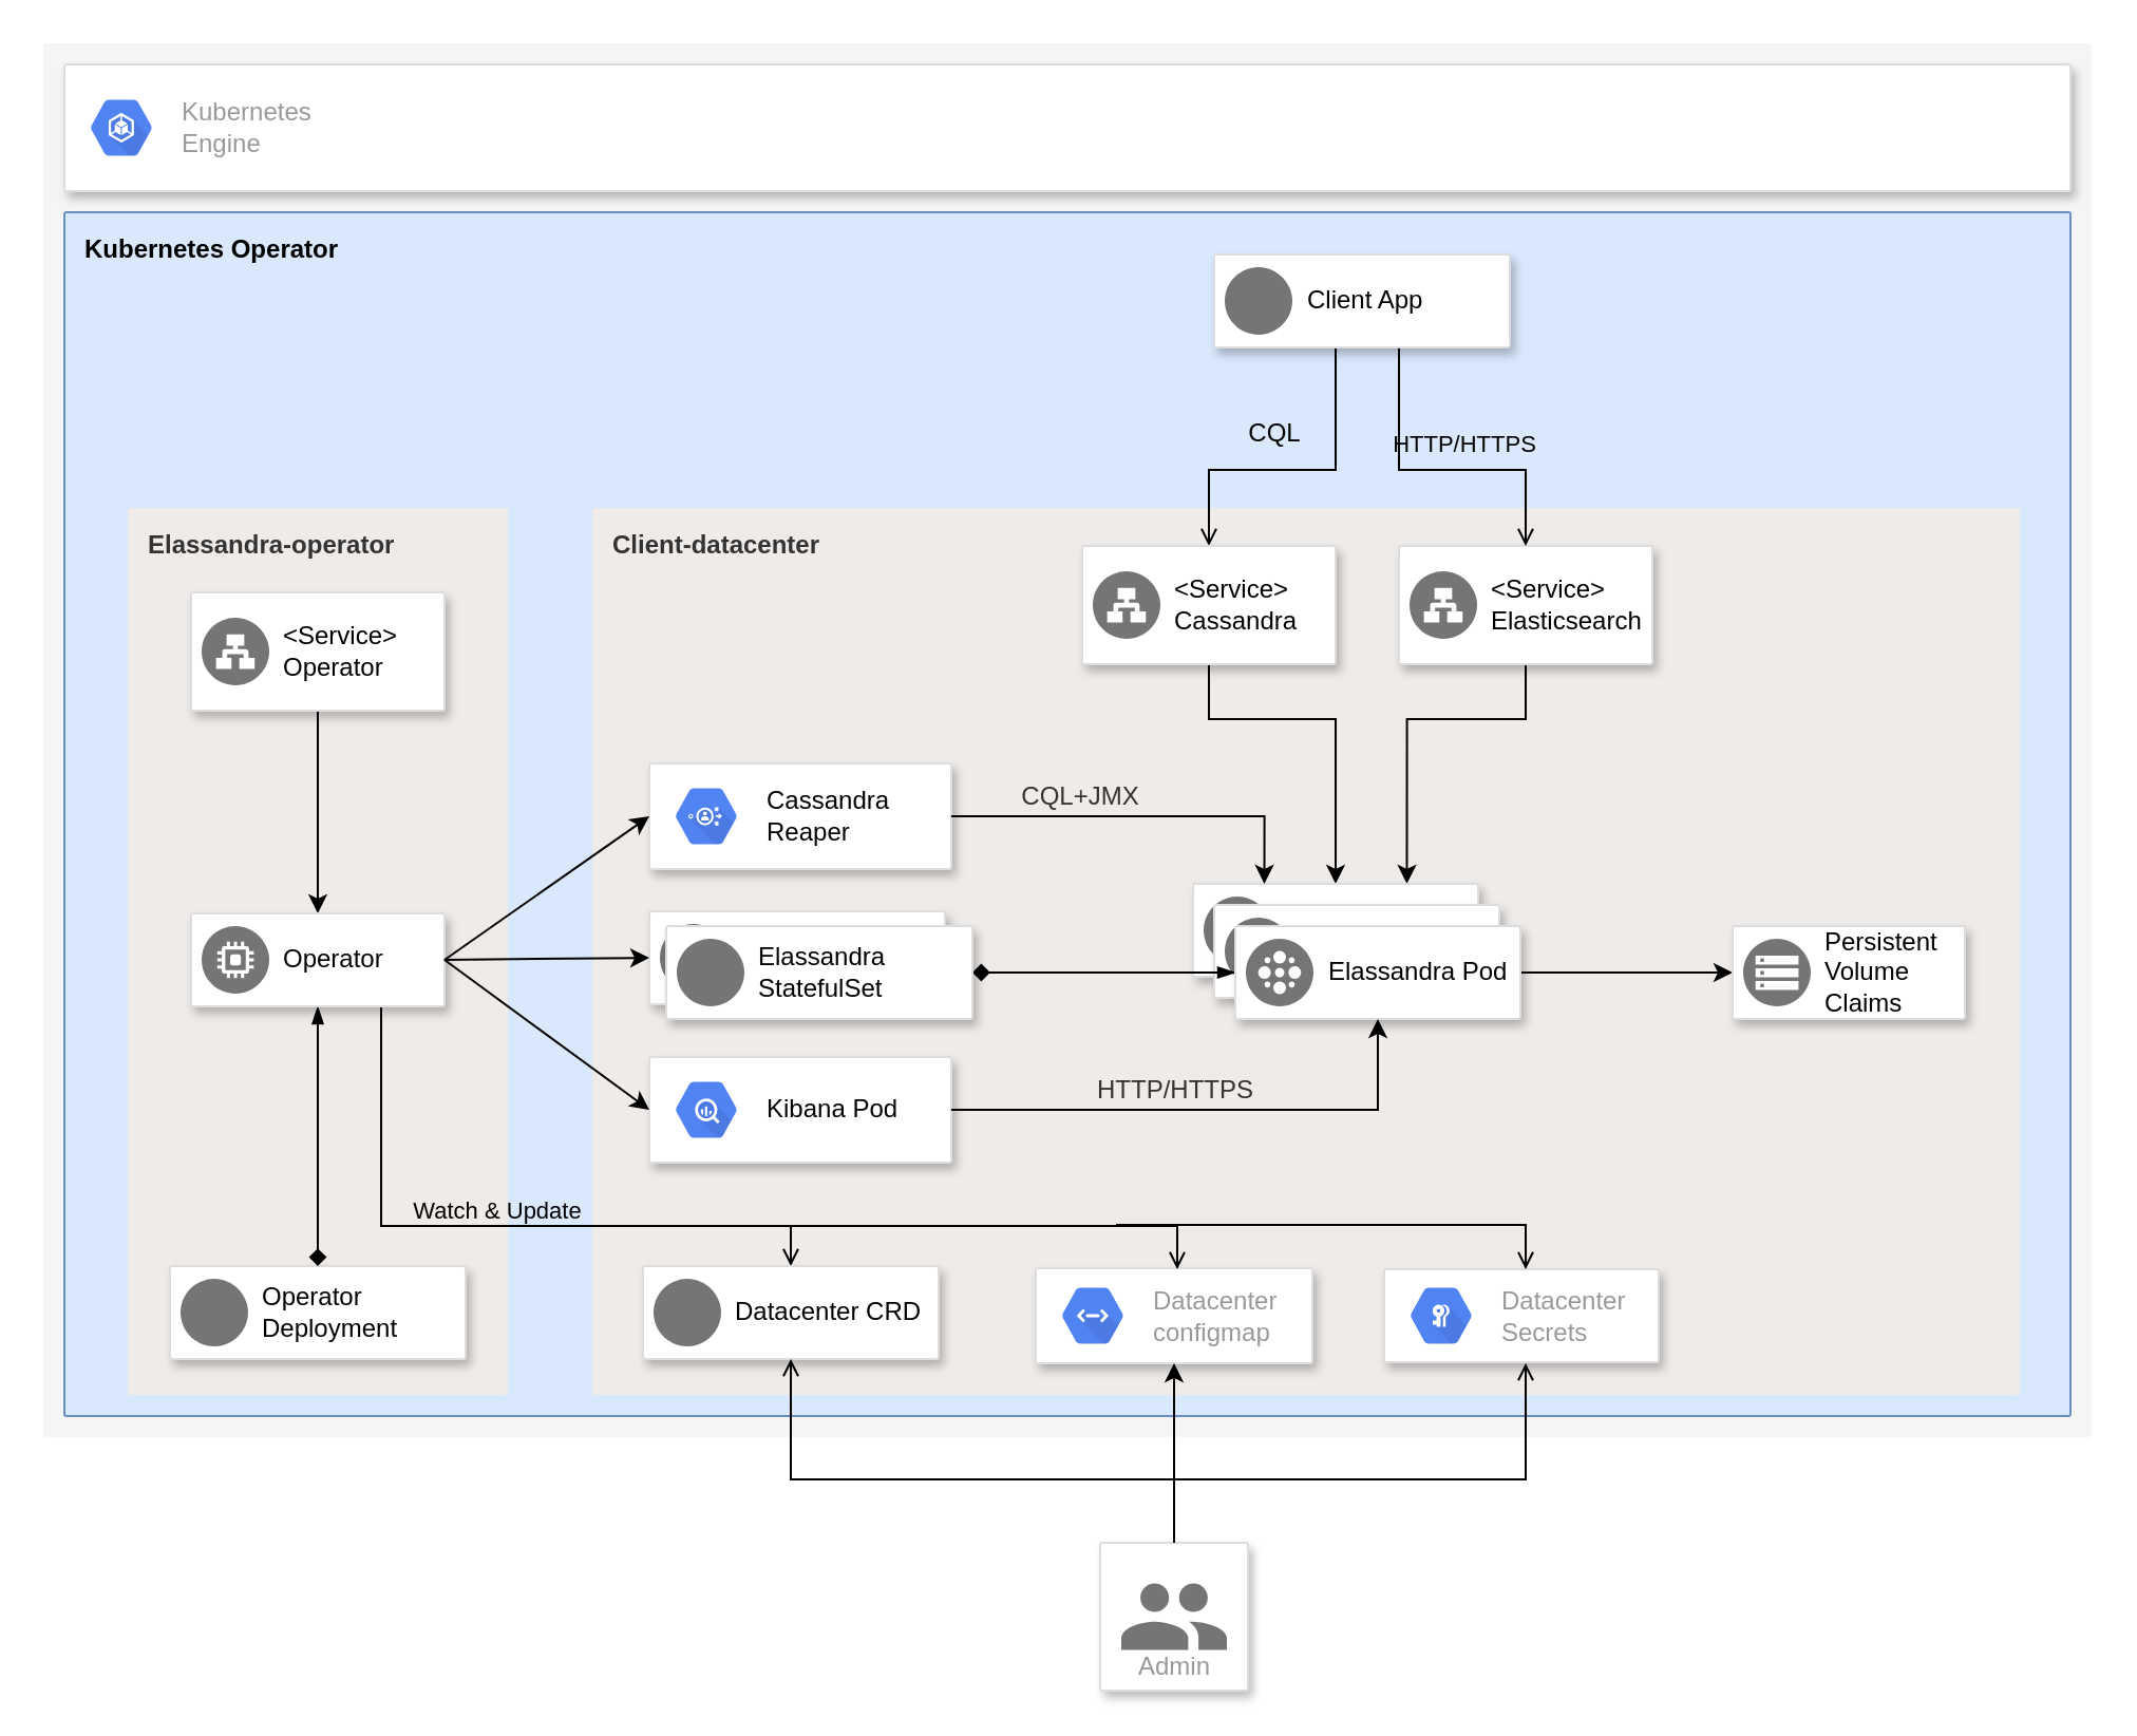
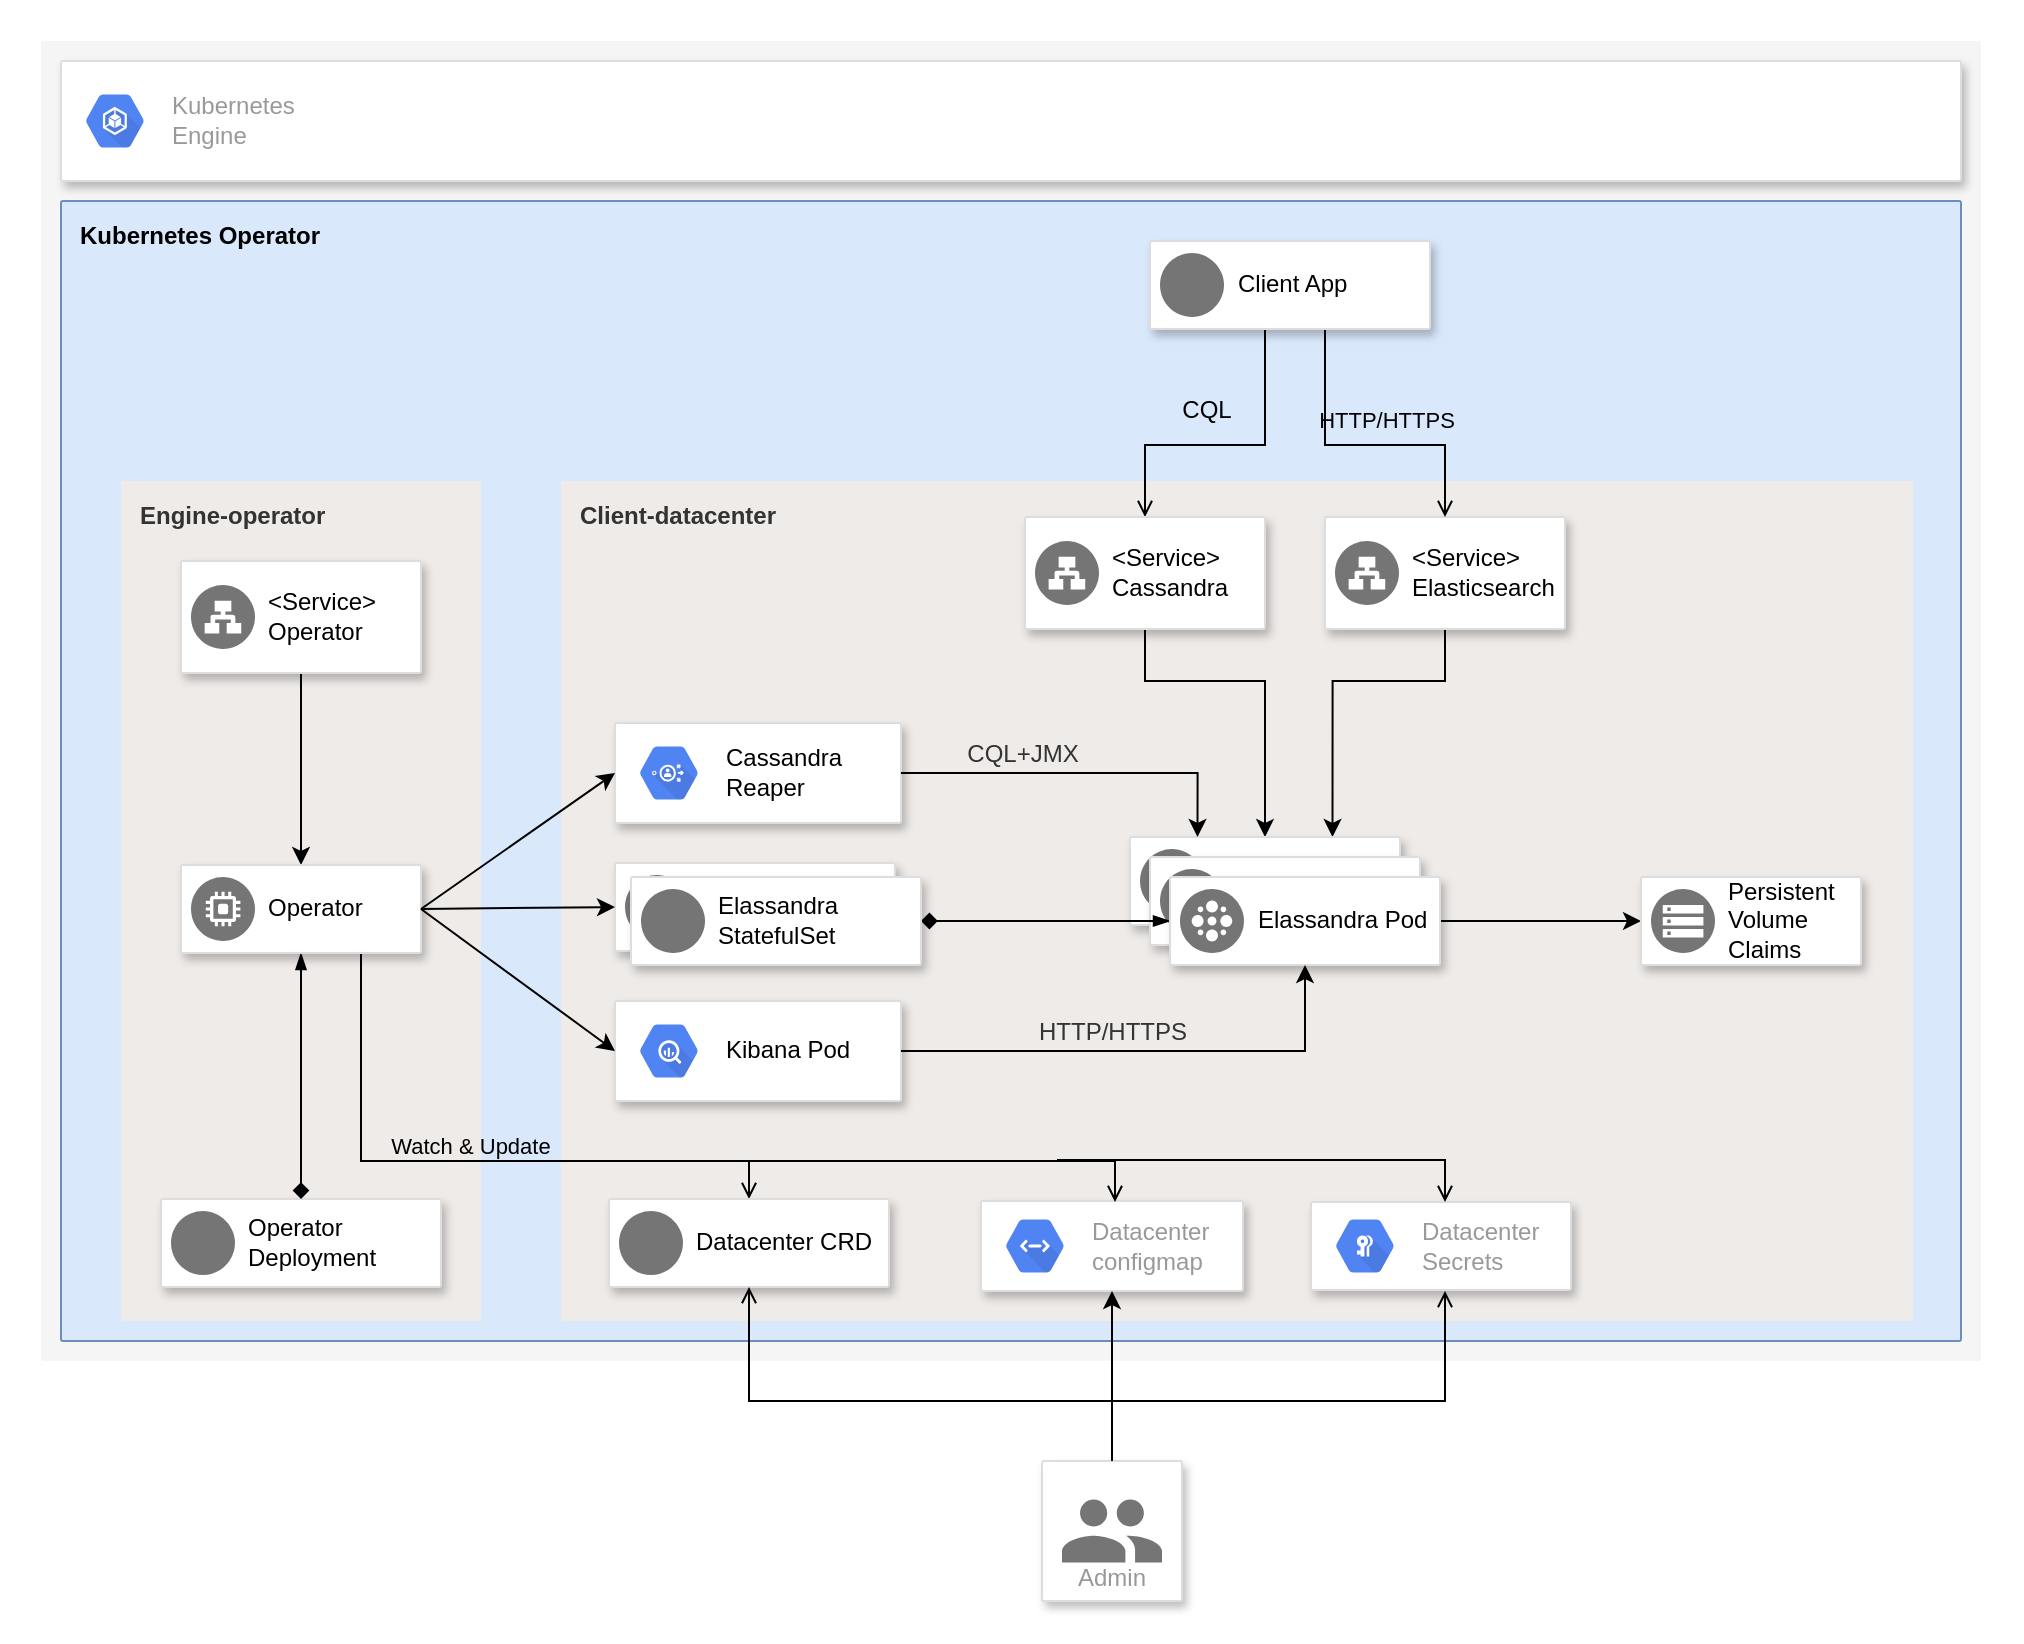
- <mxCell id="5" value="Elassandra-operator" style="points=[[0,0,0],[0.25,0,0],[0.5,0,0],[0.75,0,0],[1,0,0],[1,0.25,0],[1,0.5,0],[1,0.75,0],[1,1,0],[0.75,1,0],[0.5,1,0],[0.25,1,0],[0,1,0],[0,0.75,0],[0,0.5,0],[0,0.25,0]];rounded=1;absoluteArcSize=1;arcSize=2;html=1;strokeColor=none;gradientColor=none;shadow=0;dashed=0;fontSize=12;fontColor=#333333;align=left;verticalAlign=top;spacing=10;spacingTop=-4;fillColor=#EFEBE9;fontStyle=1" parent="1" vertex="1"><mxGeometry x="60" y="240" width="180" height="420" as="geometry" /></mxCell>
+ <mxCell id="5" value="Engine-operator" style="points=[[0,0,0],[0.25,0,0],[0.5,0,0],[0.75,0,0],[1,0,0],[1,0.25,0],[1,0.5,0],[1,0.75,0],[1,1,0],[0.75,1,0],[0.5,1,0],[0.25,1,0],[0,1,0],[0,0.75,0],[0,0.5,0],[0,0.25,0]];rounded=1;absoluteArcSize=1;arcSize=2;html=1;strokeColor=none;gradientColor=none;shadow=0;dashed=0;fontSize=12;fontColor=#333333;align=left;verticalAlign=top;spacing=10;spacingTop=-4;fillColor=#EFEBE9;fontStyle=1" parent="1" vertex="1"><mxGeometry x="60" y="240" width="180" height="420" as="geometry" /></mxCell>
